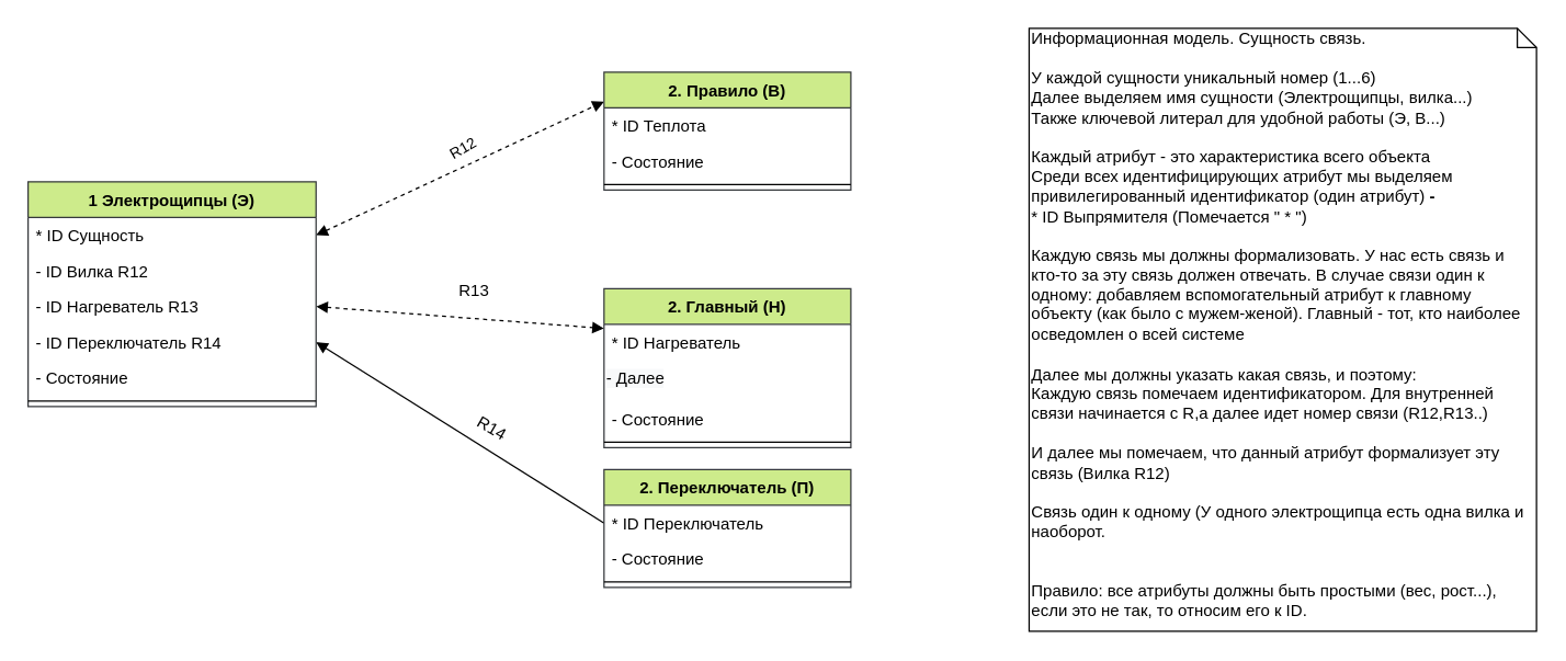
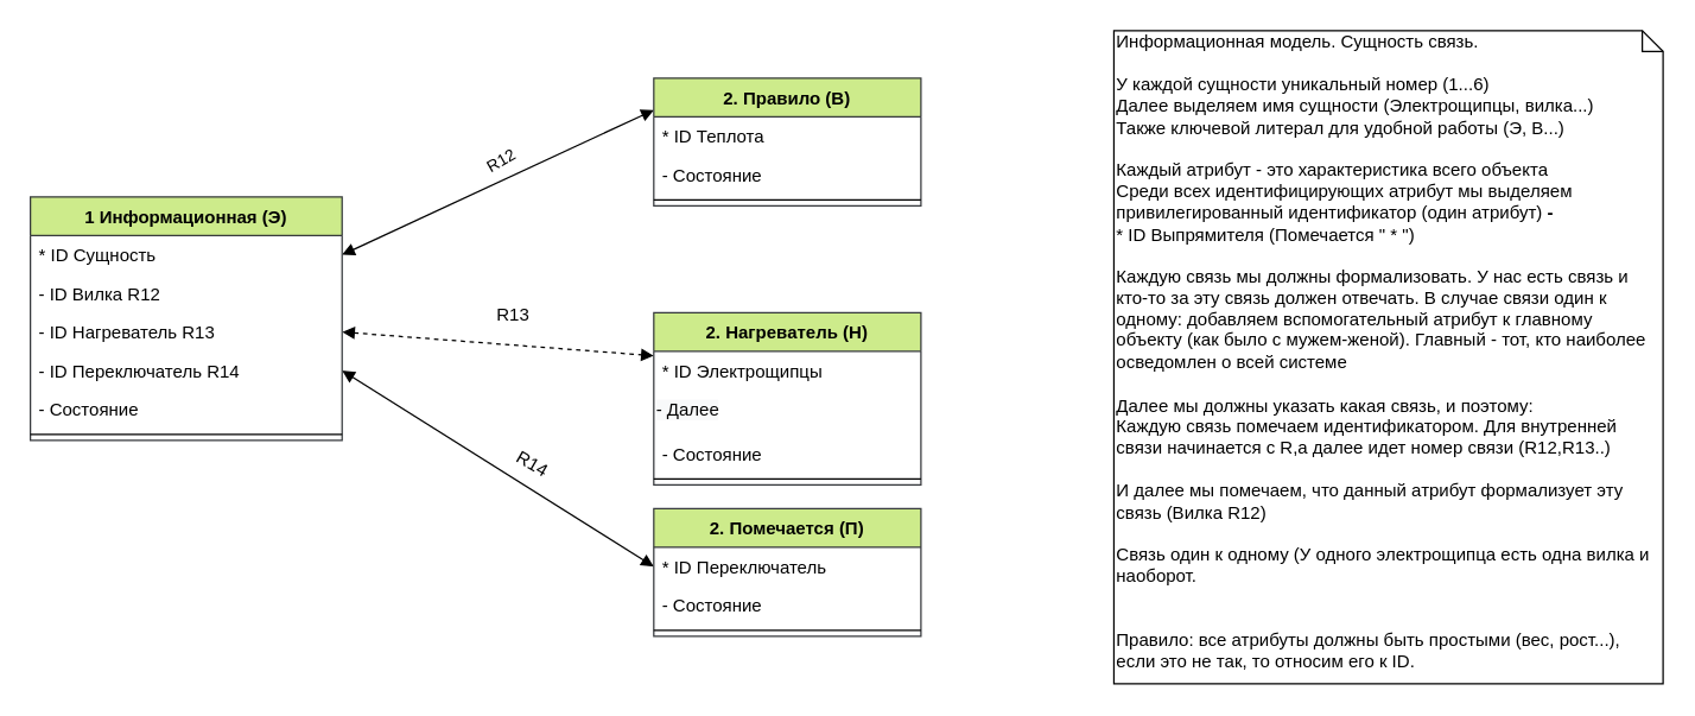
- <mxCell id="3" value="" style="endArrow=block;startArrow=block;endFill=1;startFill=1;html=1;entryX=0;entryY=0.25;entryDx=0;entryDy=0;exitX=1;exitY=0.5;exitDx=0;exitDy=0;dashed=1;" parent="1" source="10" target="25" edge="1"><mxGeometry width="160" relative="1" as="geometry"><mxPoint x="110" y="-198" as="sourcePoint" /><mxPoint x="270" y="-198" as="targetPoint" /></mxGeometry></mxCell>
+ <mxCell id="3" value="" style="endArrow=block;startArrow=block;endFill=1;startFill=1;html=1;entryX=0;entryY=0.25;entryDx=0;entryDy=0;exitX=1;exitY=0.5;exitDx=0;exitDy=0;" parent="1" source="10" target="25" edge="1"><mxGeometry width="160" relative="1" as="geometry"><mxPoint x="110" y="-198" as="sourcePoint" /><mxPoint x="270" y="-198" as="targetPoint" /></mxGeometry></mxCell>
- <mxCell id="9" value="1 Электрощипцы (Э)" style="swimlane;fontStyle=1;align=center;verticalAlign=top;childLayout=stackLayout;horizontal=1;startSize=26;horizontalStack=0;resizeParent=1;resizeParentMax=0;resizeLast=0;collapsible=1;marginBottom=0;fillColor=#cdeb8b;strokeColor=#36393d;" parent="1" vertex="1"><mxGeometry x="20" y="132" width="210" height="164" as="geometry" /></mxCell>
+ <mxCell id="9" value="1 Информационная (Э)" style="swimlane;fontStyle=1;align=center;verticalAlign=top;childLayout=stackLayout;horizontal=1;startSize=26;horizontalStack=0;resizeParent=1;resizeParentMax=0;resizeLast=0;collapsible=1;marginBottom=0;fillColor=#cdeb8b;strokeColor=#36393d;" parent="1" vertex="1"><mxGeometry x="20" y="132" width="210" height="164" as="geometry" /></mxCell>
- <mxCell id="20" value="2. Главный (Н)" style="swimlane;fontStyle=1;align=center;verticalAlign=top;childLayout=stackLayout;horizontal=1;startSize=26;horizontalStack=0;resizeParent=1;resizeParentMax=0;resizeLast=0;collapsible=1;marginBottom=0;fillColor=#cdeb8b;strokeColor=#36393d;" parent="1" vertex="1"><mxGeometry x="440" y="210" width="180" height="116" as="geometry" /></mxCell>
+ <mxCell id="20" value="2. Нагреватель (Н)" style="swimlane;fontStyle=1;align=center;verticalAlign=top;childLayout=stackLayout;horizontal=1;startSize=26;horizontalStack=0;resizeParent=1;resizeParentMax=0;resizeLast=0;collapsible=1;marginBottom=0;fillColor=#cdeb8b;strokeColor=#36393d;" parent="1" vertex="1"><mxGeometry x="440" y="210" width="180" height="116" as="geometry" /></mxCell>
- <mxCell id="21" value="* ID Нагреватель" style="text;strokeColor=none;fillColor=none;align=left;verticalAlign=top;spacingLeft=4;spacingRight=4;overflow=hidden;rotatable=0;points=[[0,0.5],[1,0.5]];portConstraint=eastwest;" parent="20" vertex="1"><mxGeometry y="26" width="180" height="26" as="geometry" /></mxCell>
+ <mxCell id="21" value="* ID Электрощипцы" style="text;strokeColor=none;fillColor=none;align=left;verticalAlign=top;spacingLeft=4;spacingRight=4;overflow=hidden;rotatable=0;points=[[0,0.5],[1,0.5]];portConstraint=eastwest;" parent="20" vertex="1"><mxGeometry y="26" width="180" height="26" as="geometry" /></mxCell>
- <mxCell id="16" value="2. Переключатель (П)" style="swimlane;fontStyle=1;align=center;verticalAlign=top;childLayout=stackLayout;horizontal=1;startSize=26;horizontalStack=0;resizeParent=1;resizeParentMax=0;resizeLast=0;collapsible=1;marginBottom=0;fillColor=#cdeb8b;strokeColor=#36393d;" parent="1" vertex="1"><mxGeometry x="440" y="342" width="180" height="86" as="geometry" /></mxCell>
+ <mxCell id="16" value="2. Помечается (П)" style="swimlane;fontStyle=1;align=center;verticalAlign=top;childLayout=stackLayout;horizontal=1;startSize=26;horizontalStack=0;resizeParent=1;resizeParentMax=0;resizeLast=0;collapsible=1;marginBottom=0;fillColor=#cdeb8b;strokeColor=#36393d;" parent="1" vertex="1"><mxGeometry x="440" y="342" width="180" height="86" as="geometry" /></mxCell>
- <mxCell id="7" value="" style="endArrow=none;startArrow=block;endFill=1;startFill=1;html=1;exitX=1;exitY=0.5;exitDx=0;exitDy=0;entryX=0;entryY=0.5;entryDx=0;entryDy=0;" parent="1" source="13" target="17" edge="1"><mxGeometry width="160" relative="1" as="geometry"><mxPoint x="250" y="412" as="sourcePoint" /><mxPoint x="410" y="412" as="targetPoint" /></mxGeometry></mxCell>
+ <mxCell id="7" value="" style="endArrow=block;startArrow=block;endFill=1;startFill=1;html=1;exitX=1;exitY=0.5;exitDx=0;exitDy=0;entryX=0;entryY=0.5;entryDx=0;entryDy=0;" parent="1" source="13" target="17" edge="1"><mxGeometry width="160" relative="1" as="geometry"><mxPoint x="250" y="412" as="sourcePoint" /><mxPoint x="410" y="412" as="targetPoint" /></mxGeometry></mxCell>
